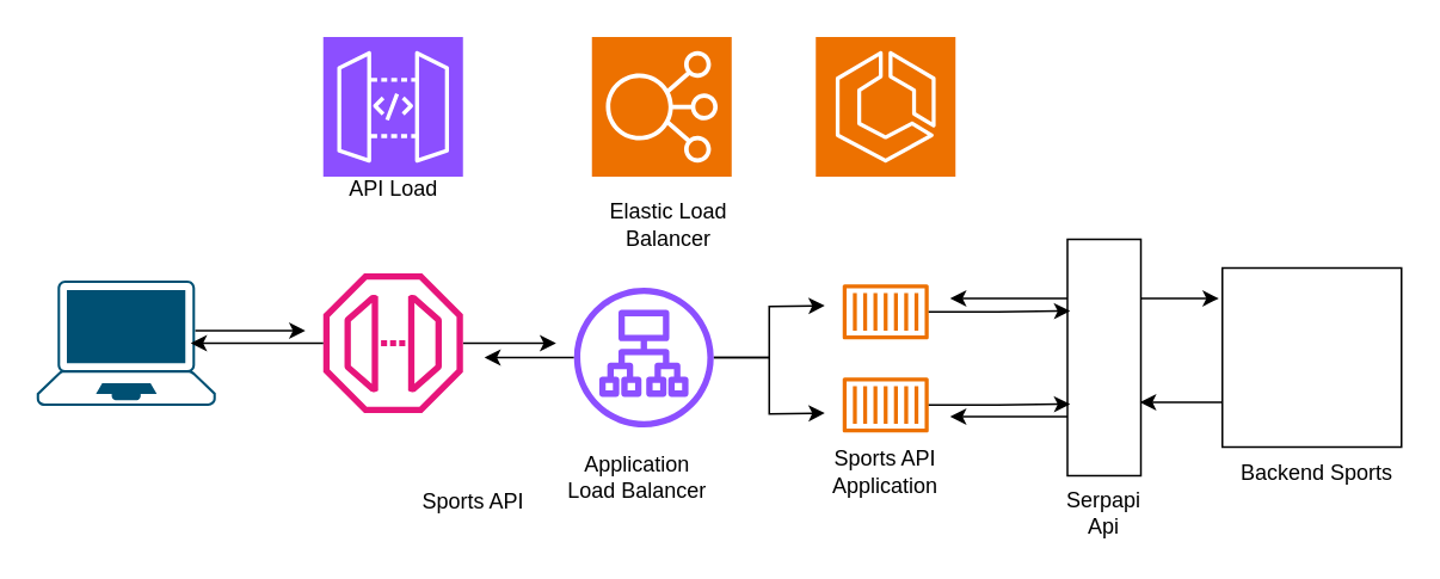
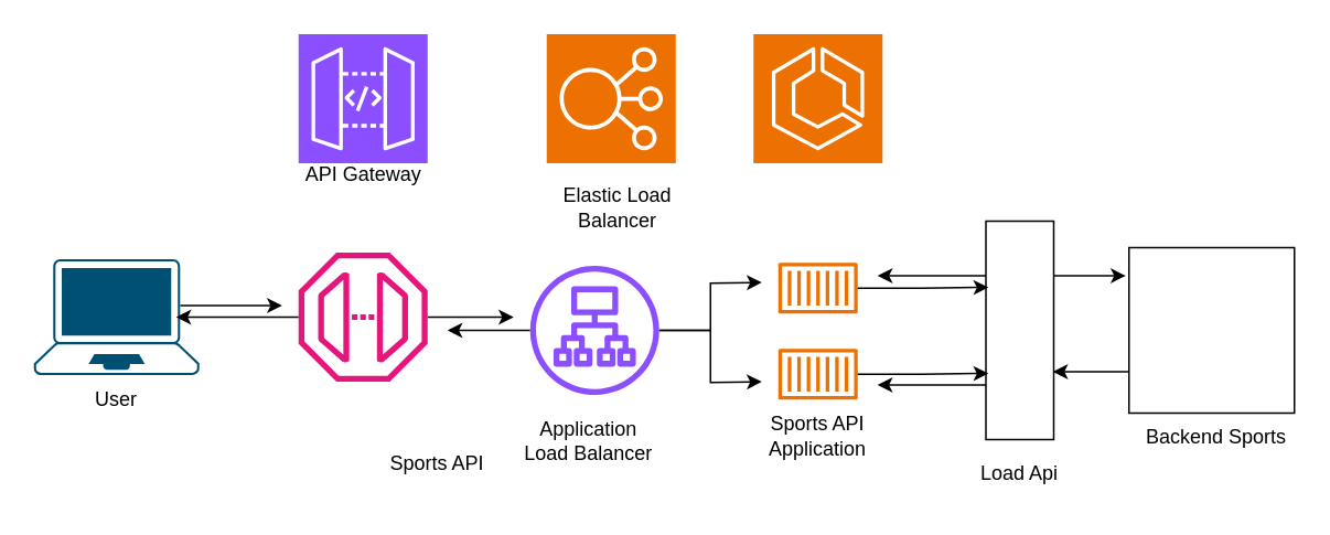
- <mxCell id="29" value="API Load" style="text;strokeColor=none;align=center;fillColor=none;html=1;verticalAlign=middle;whiteSpace=wrap;rounded=0;" vertex="1" parent="1"><mxGeometry x="180" y="90" width="79" height="30" as="geometry" /></mxCell>
+ <mxCell id="29" value="API Gateway" style="text;strokeColor=none;align=center;fillColor=none;html=1;verticalAlign=middle;whiteSpace=wrap;rounded=0;" vertex="1" parent="1"><mxGeometry x="180" y="90" width="79" height="30" as="geometry" /></mxCell>
+ <mxCell id="25" value="User" style="text;strokeColor=none;align=center;fillColor=none;html=1;verticalAlign=middle;whiteSpace=wrap;rounded=0;" vertex="1" parent="1"><mxGeometry x="40" y="226" width="60" height="30" as="geometry" /></mxCell>
- <mxCell id="31" value="Serpapi Api" style="text;strokeColor=none;align=center;fillColor=none;html=1;verticalAlign=middle;whiteSpace=wrap;rounded=0;" vertex="1" parent="1"><mxGeometry x="586" y="271" width="60" height="30" as="geometry" /></mxCell>
+ <mxCell id="31" value="Load Api" style="text;strokeColor=none;align=center;fillColor=none;html=1;verticalAlign=middle;whiteSpace=wrap;rounded=0;" vertex="1" parent="1"><mxGeometry x="586" y="271" width="60" height="30" as="geometry" /></mxCell>
